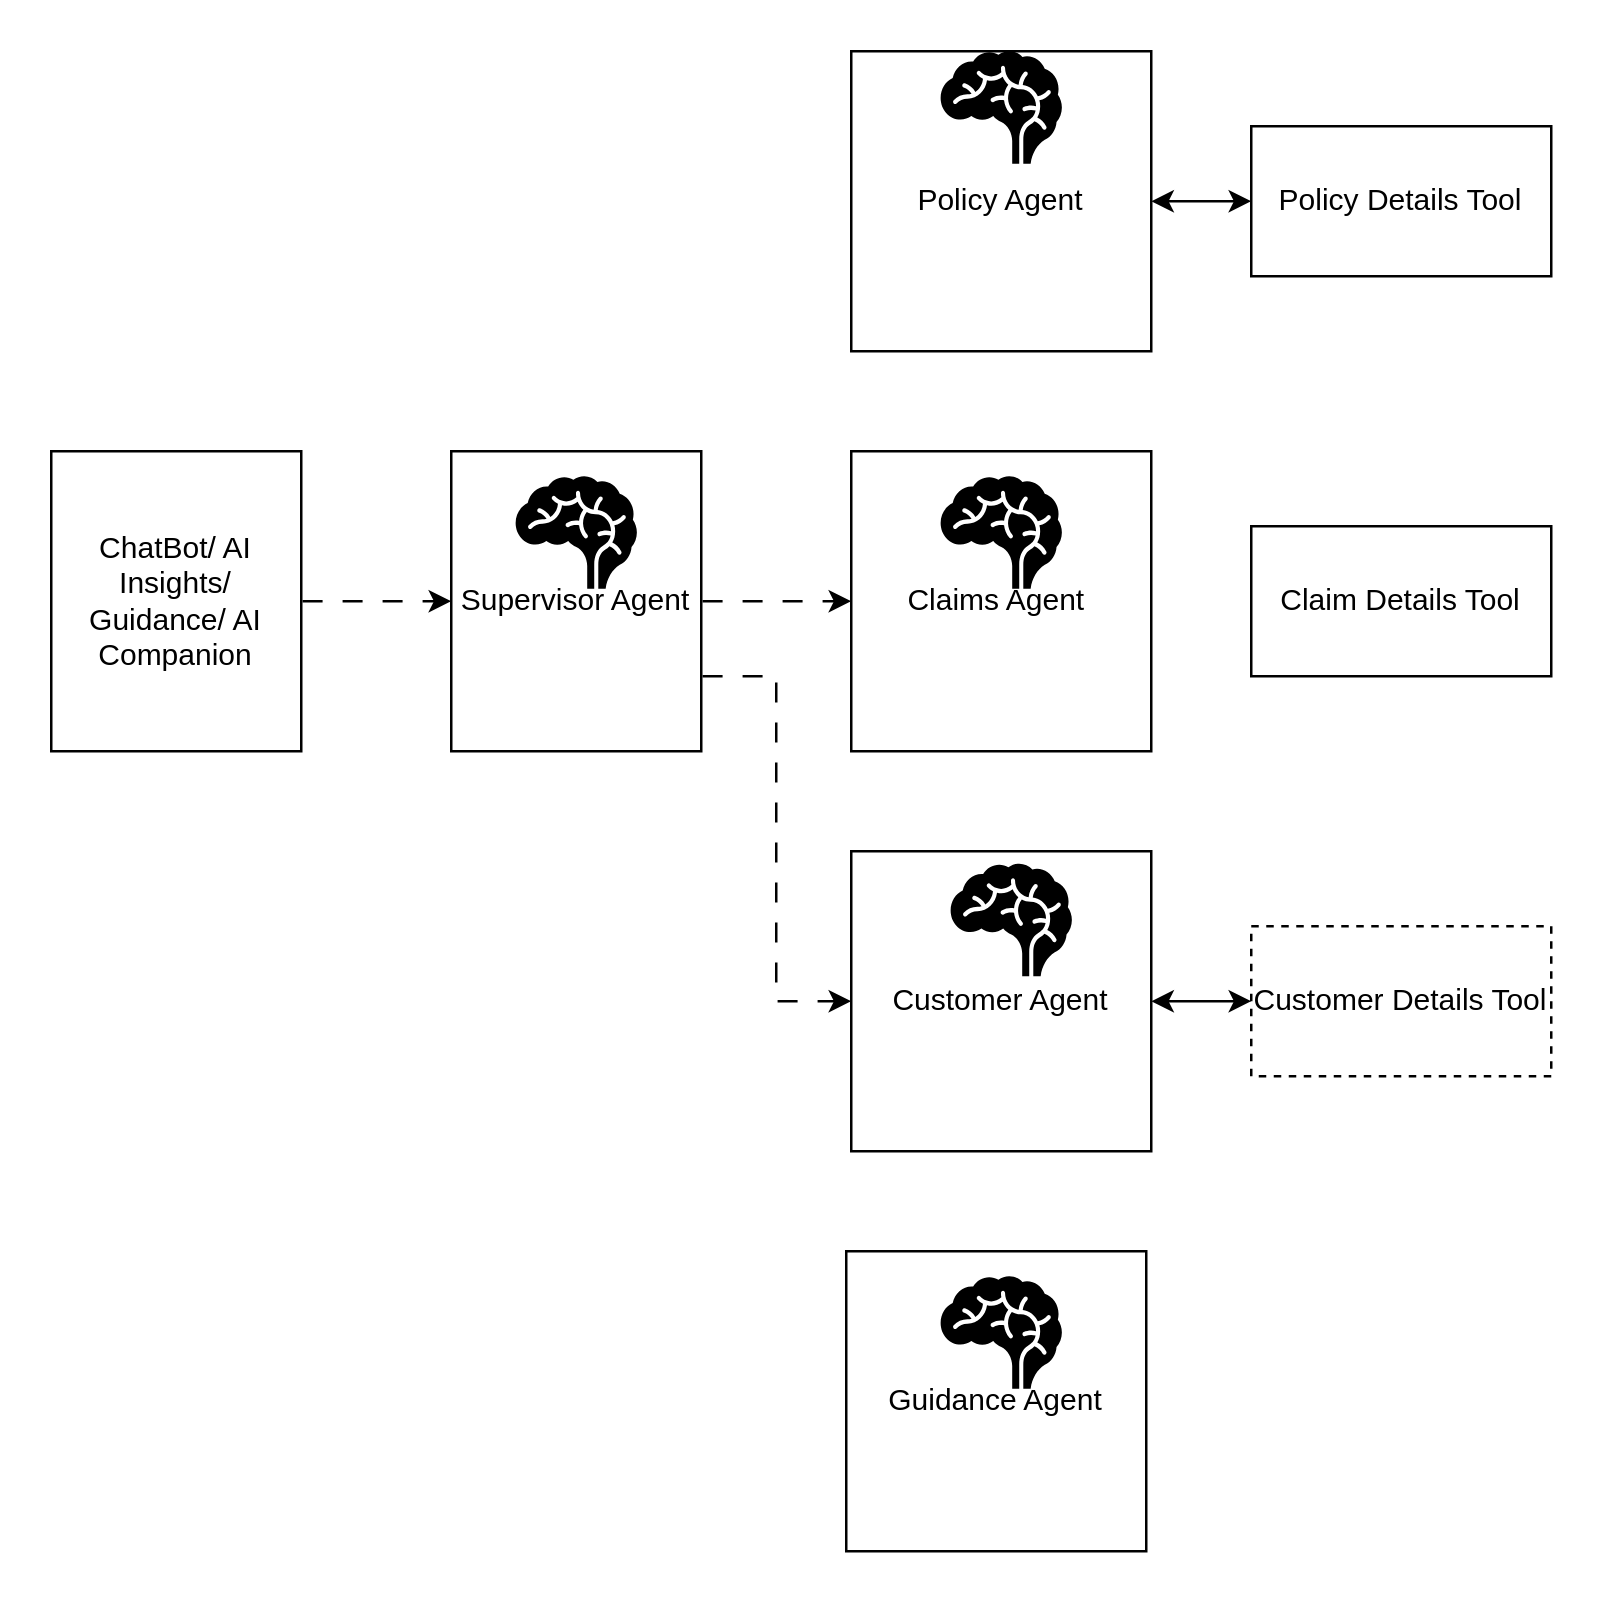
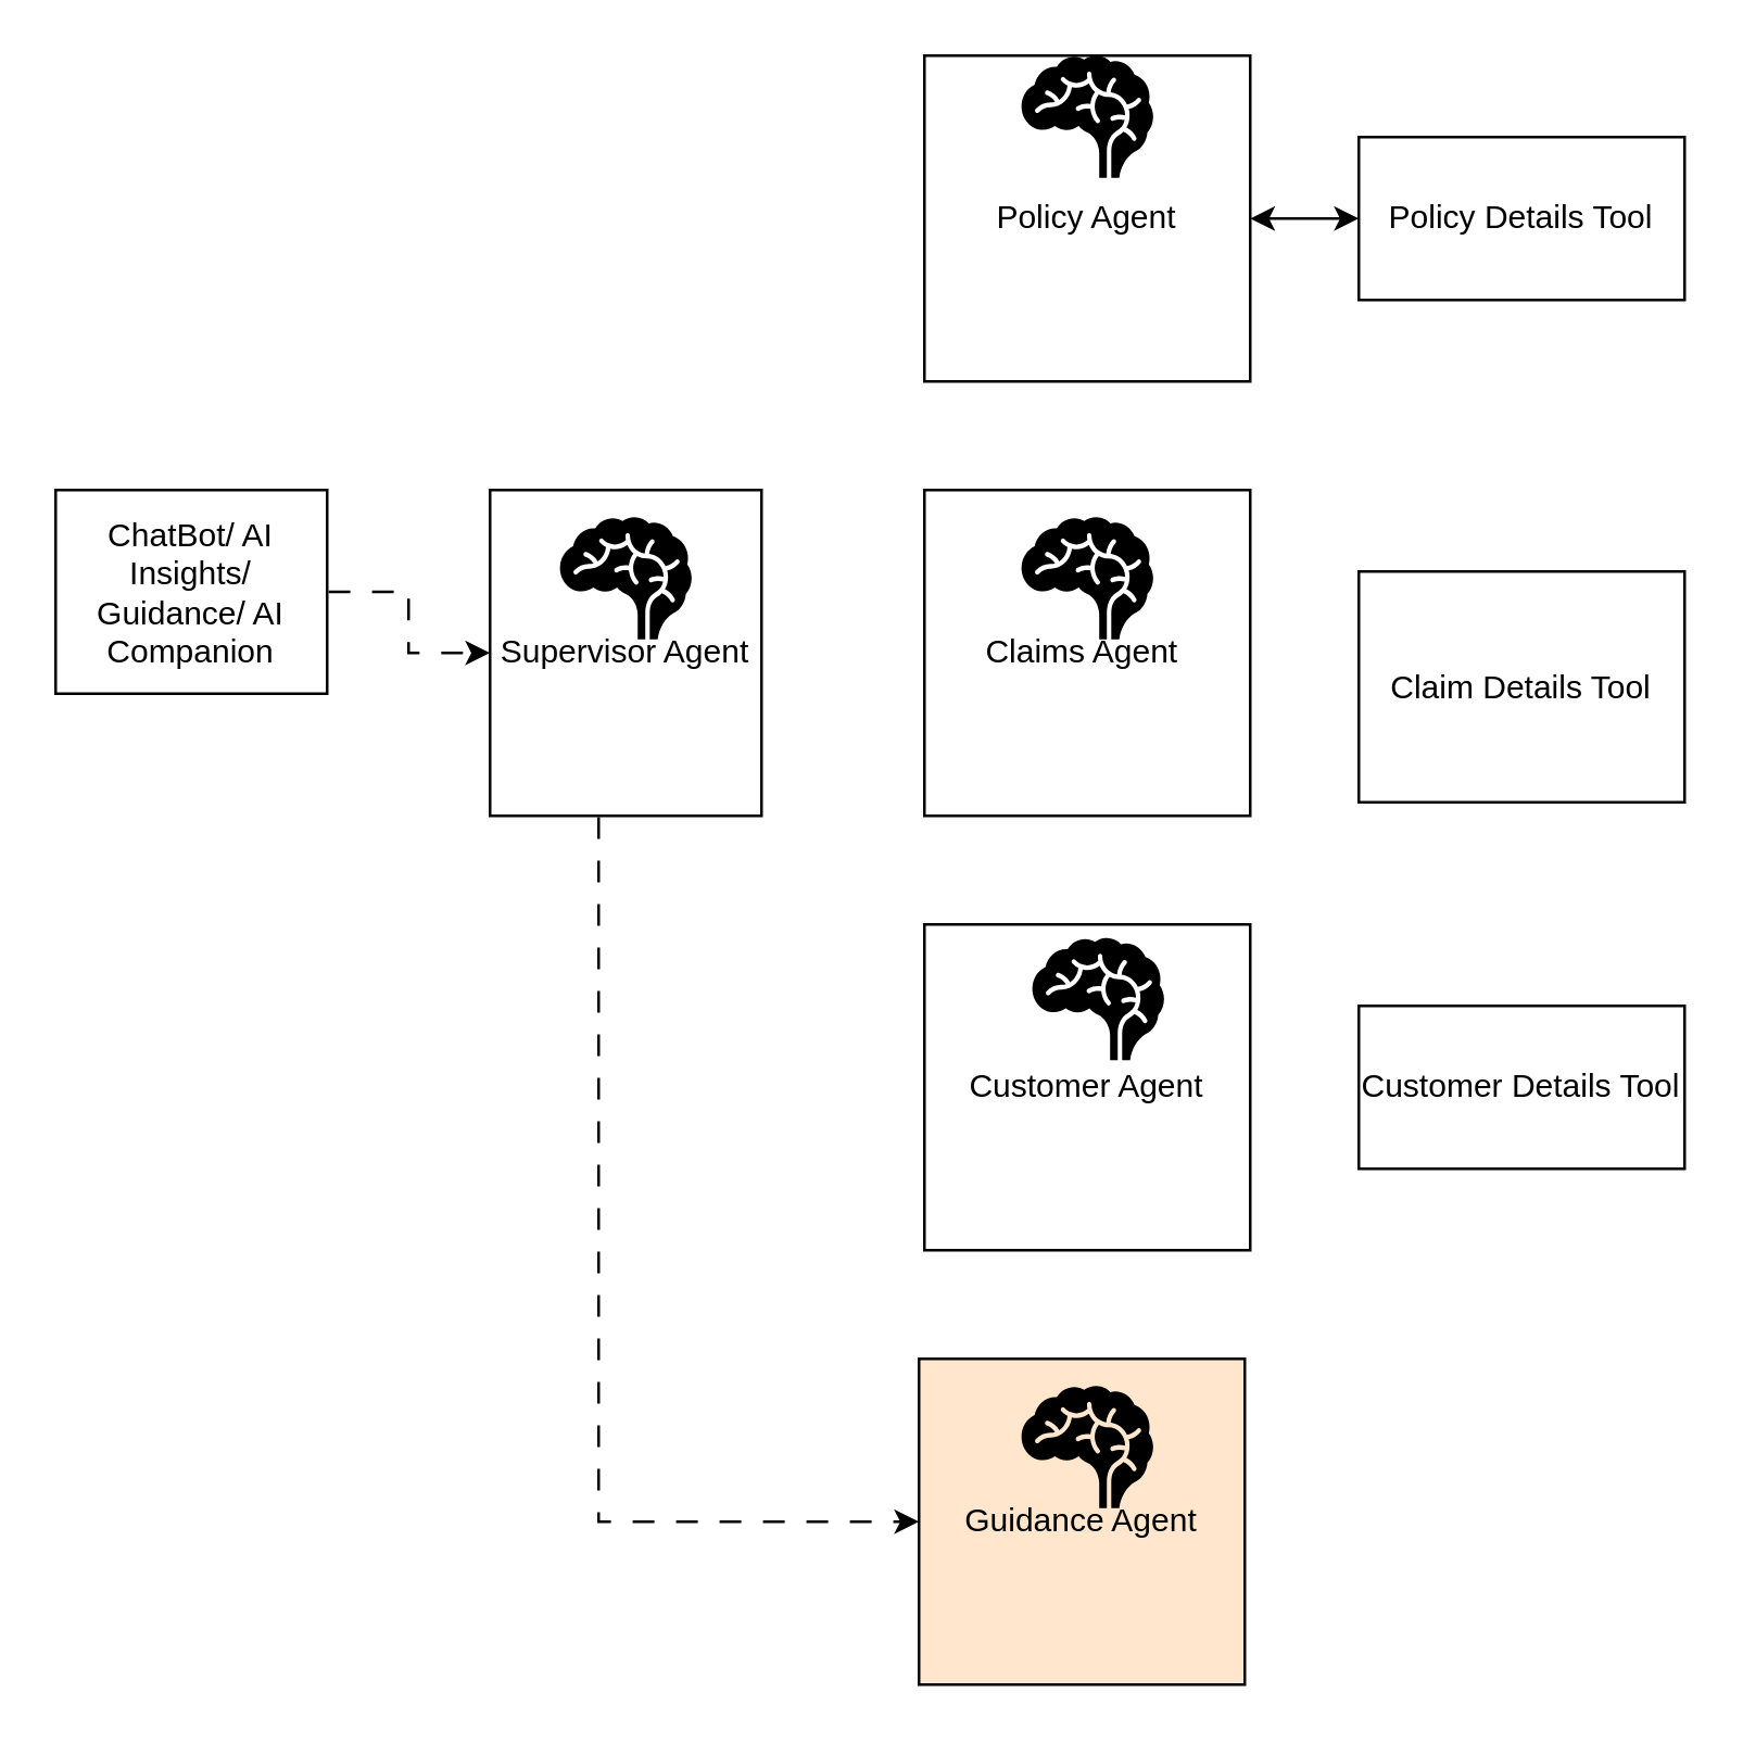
- <mxCell id="3" value="ChatBot/ AI Insights/ Guidance/ AI Companion" style="rounded=0;whiteSpace=wrap;html=1;" vertex="1" parent="1"><mxGeometry x="20" y="180" width="100" height="120" as="geometry" /></mxCell>
+ <mxCell id="3" value="ChatBot/ AI Insights/ Guidance/ AI Companion" style="rounded=0;whiteSpace=wrap;html=1;" vertex="1" parent="1"><mxGeometry x="20" y="180" width="100" height="75" as="geometry" /></mxCell>
- <mxCell id="4" style="edgeStyle=orthogonalEdgeStyle;rounded=0;orthogonalLoop=1;jettySize=auto;html=1;exitX=1;exitY=0.5;exitDx=0;exitDy=0;entryX=0;entryY=0.5;entryDx=0;entryDy=0;flowAnimation=1;" edge="1" parent="1" source="7" target="10"><mxGeometry relative="1" as="geometry" /></mxCell>
- <mxCell id="14" value="Claim Details Tool" style="rounded=0;whiteSpace=wrap;html=1;" vertex="1" parent="1"><mxGeometry x="500" y="210" width="120" height="60" as="geometry" /></mxCell>
+ <mxCell id="14" value="Claim Details Tool" style="rounded=0;whiteSpace=wrap;html=1;" vertex="1" parent="1"><mxGeometry x="500" y="210" width="120" height="85" as="geometry" /></mxCell>
+ <mxCell id="6" style="edgeStyle=orthogonalEdgeStyle;rounded=0;orthogonalLoop=1;jettySize=auto;html=1;exitX=0.4;exitY=1;exitDx=0;exitDy=0;entryX=0;entryY=0.5;entryDx=0;entryDy=0;exitPerimeter=0;startArrow=none;startFill=0;flowAnimation=1;" edge="1" parent="1" source="7" target="19"><mxGeometry relative="1" as="geometry" /></mxCell>
- <mxCell id="5" style="edgeStyle=orthogonalEdgeStyle;rounded=0;orthogonalLoop=1;jettySize=auto;html=1;exitX=1;exitY=0.75;exitDx=0;exitDy=0;entryX=0;entryY=0.5;entryDx=0;entryDy=0;flowAnimation=1;" edge="1" parent="1" source="7" target="12"><mxGeometry relative="1" as="geometry" /></mxCell>
- <mxCell id="11" style="edgeStyle=orthogonalEdgeStyle;rounded=0;orthogonalLoop=1;jettySize=auto;html=1;exitX=1;exitY=0.5;exitDx=0;exitDy=0;entryX=0;entryY=0.5;entryDx=0;entryDy=0;startArrow=classic;startFill=1;" edge="1" parent="1" source="12" target="15"><mxGeometry relative="1" as="geometry" /></mxCell>
- <mxCell id="15" value="Customer Details Tool" style="rounded=0;whiteSpace=wrap;html=1;dashed=1;" vertex="1" parent="1"><mxGeometry x="500" y="370" width="120" height="60" as="geometry" /></mxCell>
+ <mxCell id="15" value="Customer Details Tool" style="rounded=0;whiteSpace=wrap;html=1;" vertex="1" parent="1"><mxGeometry x="500" y="370" width="120" height="60" as="geometry" /></mxCell>
- <mxCell id="19" value="Guidance Agent" style="rounded=0;whiteSpace=wrap;html=1;" vertex="1" parent="1"><mxGeometry x="338" y="500" width="120" height="120" as="geometry" /></mxCell>
+ <mxCell id="19" value="Guidance Agent" style="rounded=0;whiteSpace=wrap;html=1;fillColor=#ffe6cc;" vertex="1" parent="1"><mxGeometry x="338" y="500" width="120" height="120" as="geometry" /></mxCell>
